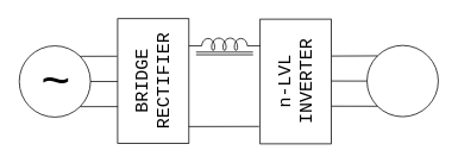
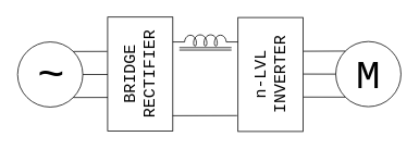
+ <mxCell id="11" value="&lt;font style=&quot;font-size: 50px&quot; face=&quot;Courier New&quot;&gt;M&lt;/font&gt;" style="text;html=1;resizable=0;points=[];autosize=1;align=left;verticalAlign=top;spacingTop=-4;fontSize=56;" parent="1" vertex="1"><mxGeometry x="434" y="51.5" width="45" height="75" as="geometry" /></mxCell>
